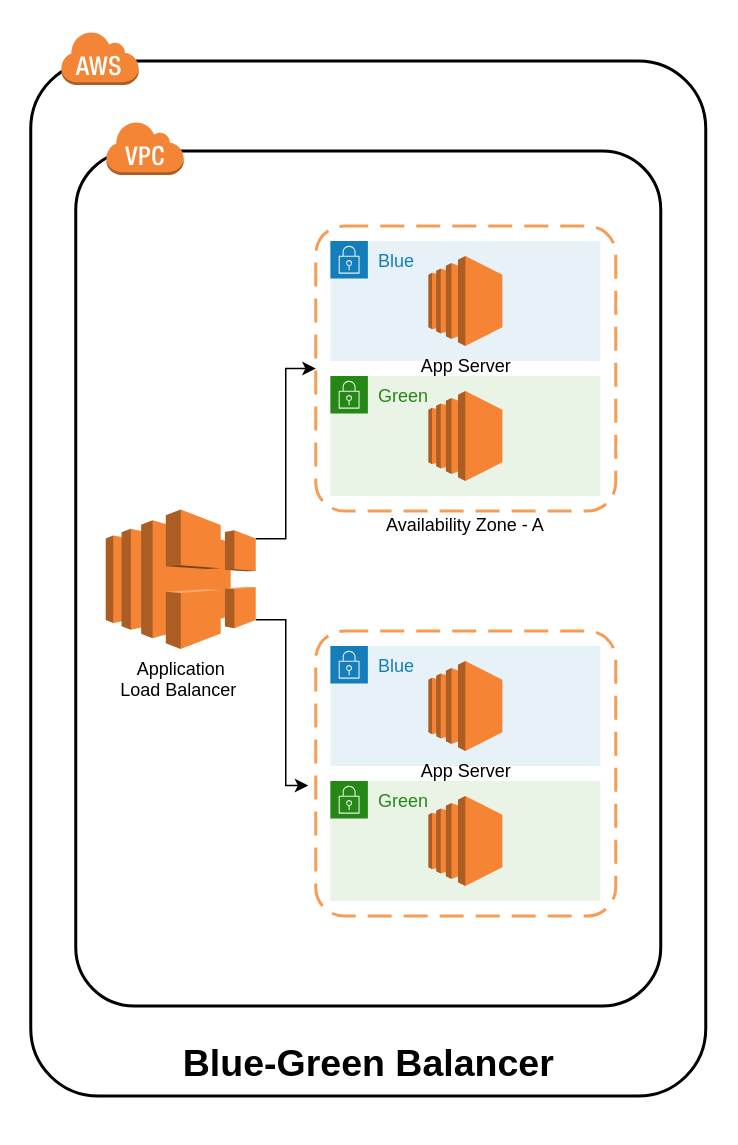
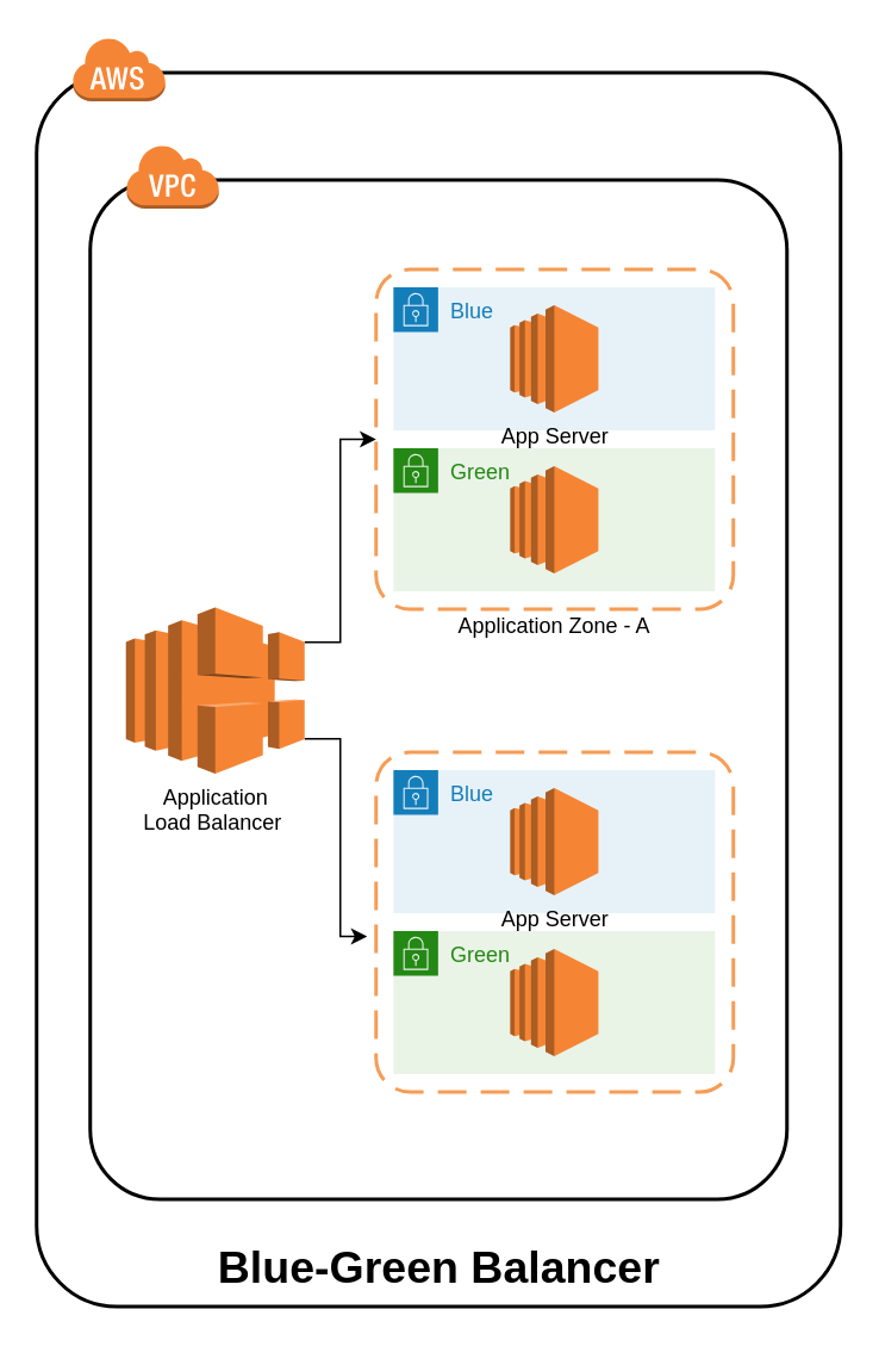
- <mxCell id="12" value="Availability Zone - A" style="text;html=1;strokeColor=none;fillColor=none;align=center;verticalAlign=middle;whiteSpace=wrap;rounded=0;" vertex="1" parent="1"><mxGeometry x="244.75" y="340" width="130" height="20" as="geometry" /></mxCell>
+ <mxCell id="12" value="Application Zone - A" style="text;html=1;strokeColor=none;fillColor=none;align=center;verticalAlign=middle;whiteSpace=wrap;rounded=0;" vertex="1" parent="1"><mxGeometry x="244.75" y="340" width="130" height="20" as="geometry" /></mxCell>
